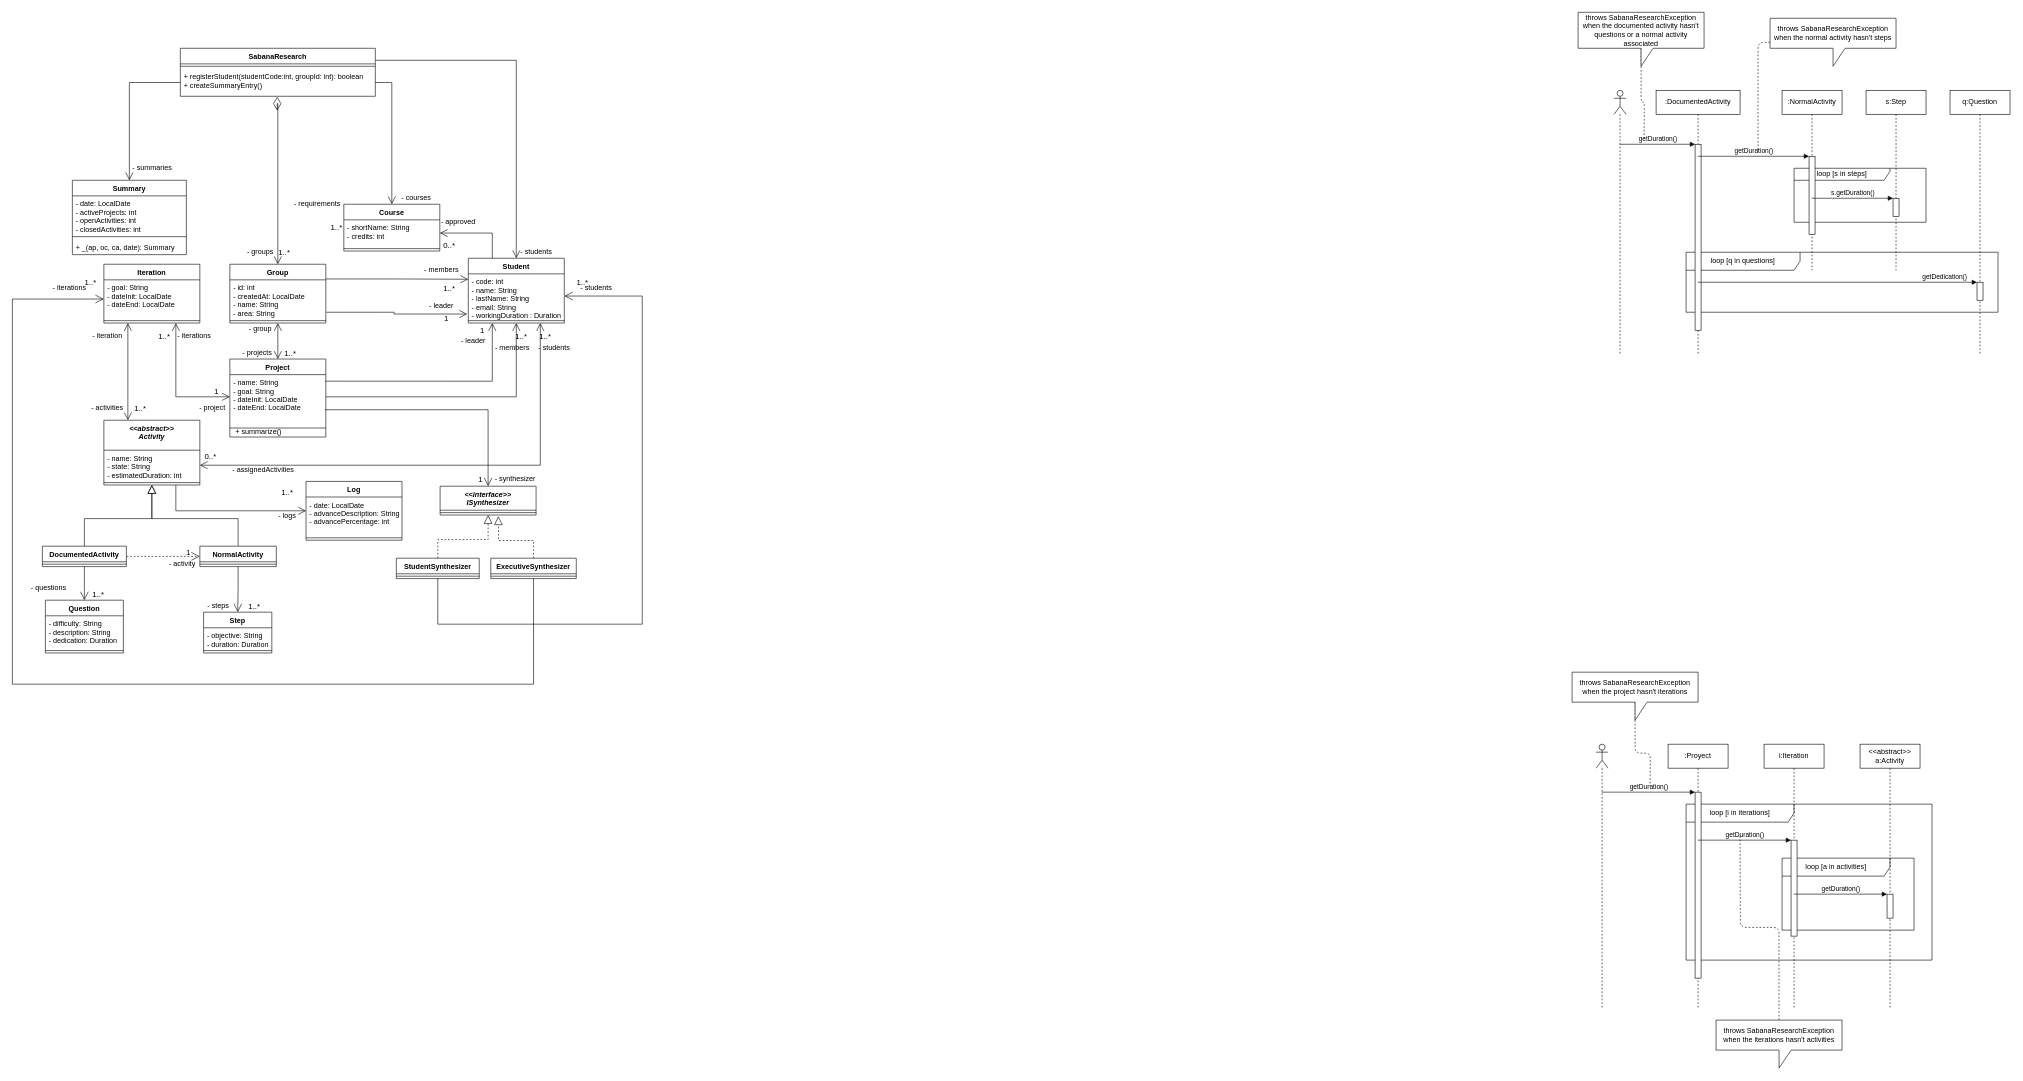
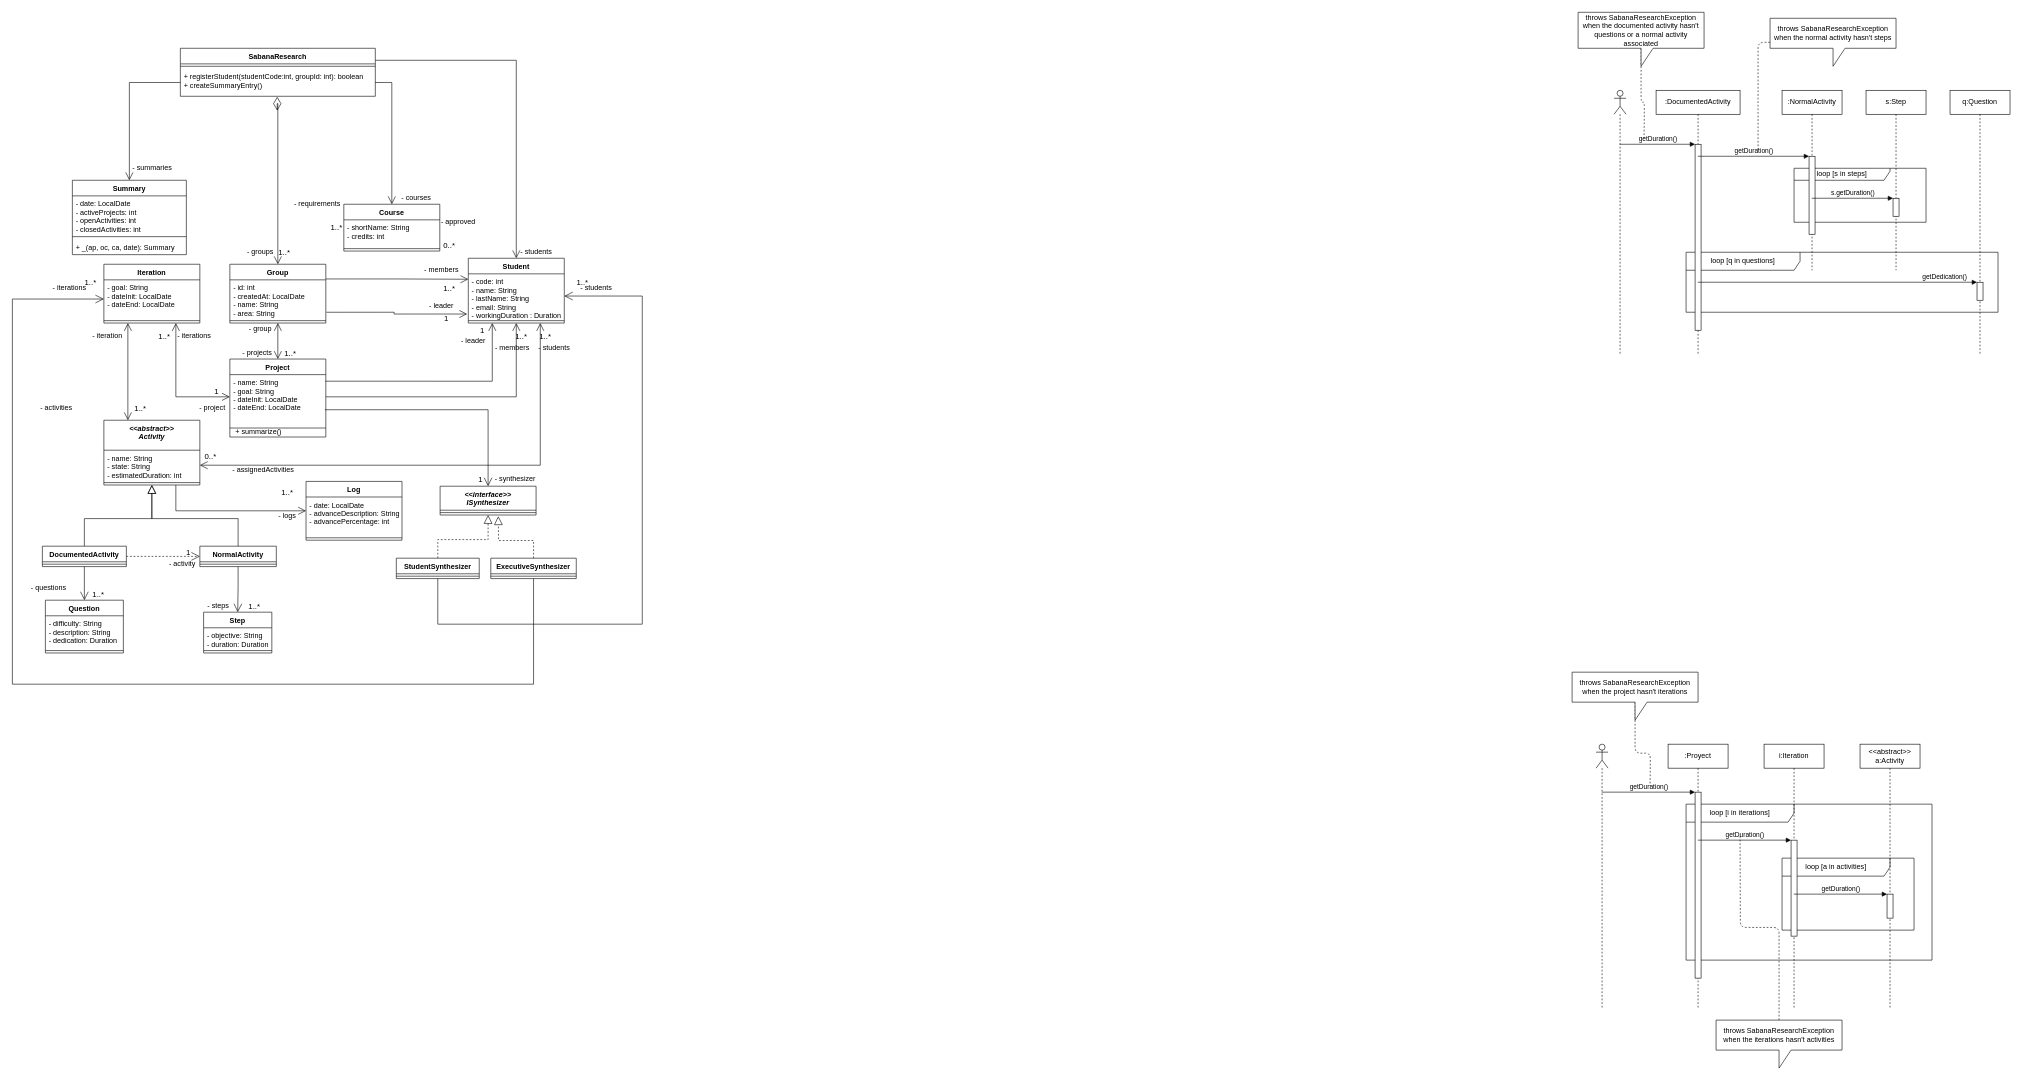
- <mxCell id="49" style="edgeStyle=orthogonalEdgeStyle;rounded=0;orthogonalLoop=1;jettySize=auto;html=1;exitX=0.25;exitY=0;exitDx=0;exitDy=0;entryX=1;entryY=0.5;entryDx=0;entryDy=0;endArrow=open;endFill=0;endSize=11;" edge="1" parent="1" source="51" target="42"><mxGeometry relative="1" as="geometry" /></mxCell>
- <mxCell id="80" value="- activities" style="text;html=1;align=center;verticalAlign=middle;resizable=0;points=[];autosize=1;strokeWidth=1;fontSize=12;" vertex="1" parent="1"><mxGeometry x="142.5" y="670" width="70" height="20" as="geometry" /></mxCell>
+ <mxCell id="80" value="- activities" style="text;html=1;align=center;verticalAlign=middle;resizable=0;points=[];autosize=1;strokeWidth=1;fontSize=12;" vertex="1" parent="1"><mxGeometry x="57.5" y="670" width="70" height="20" as="geometry" /></mxCell>
